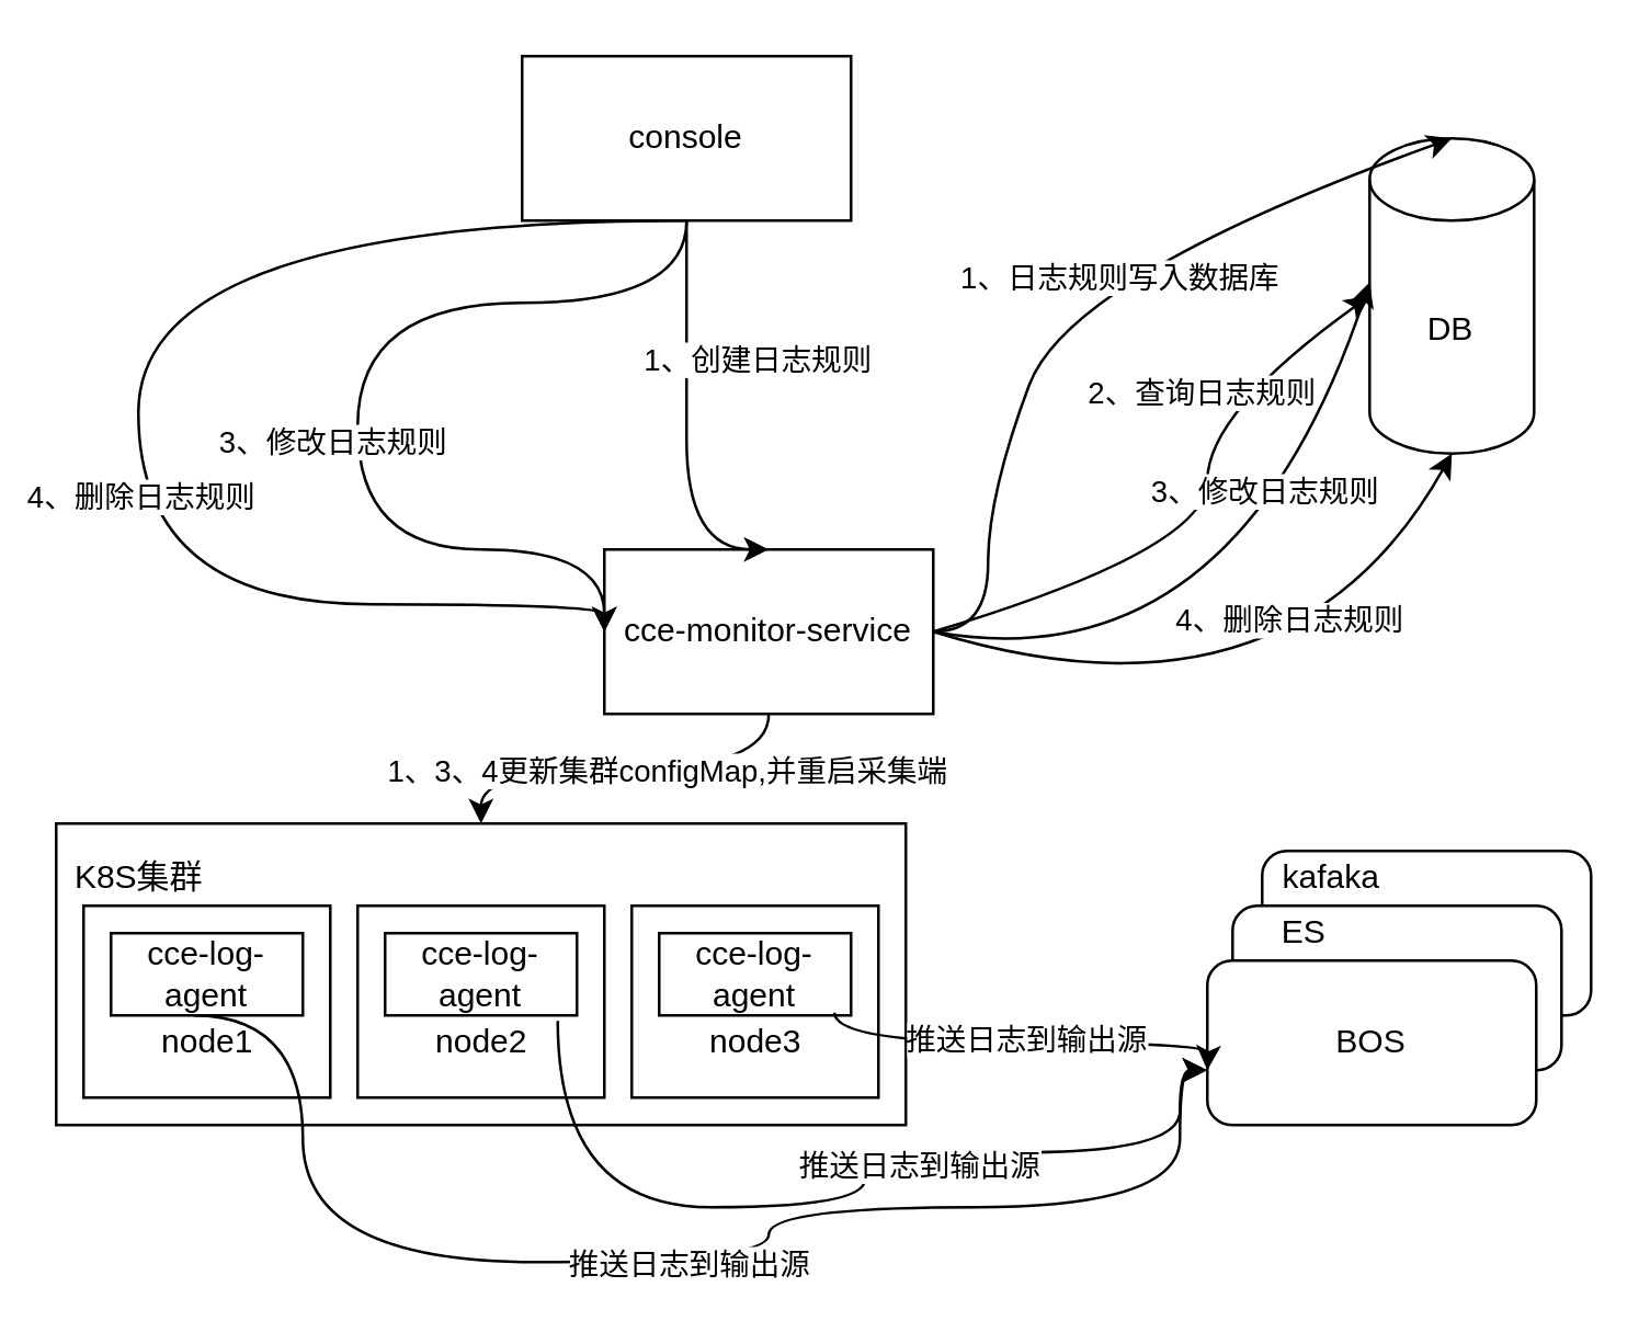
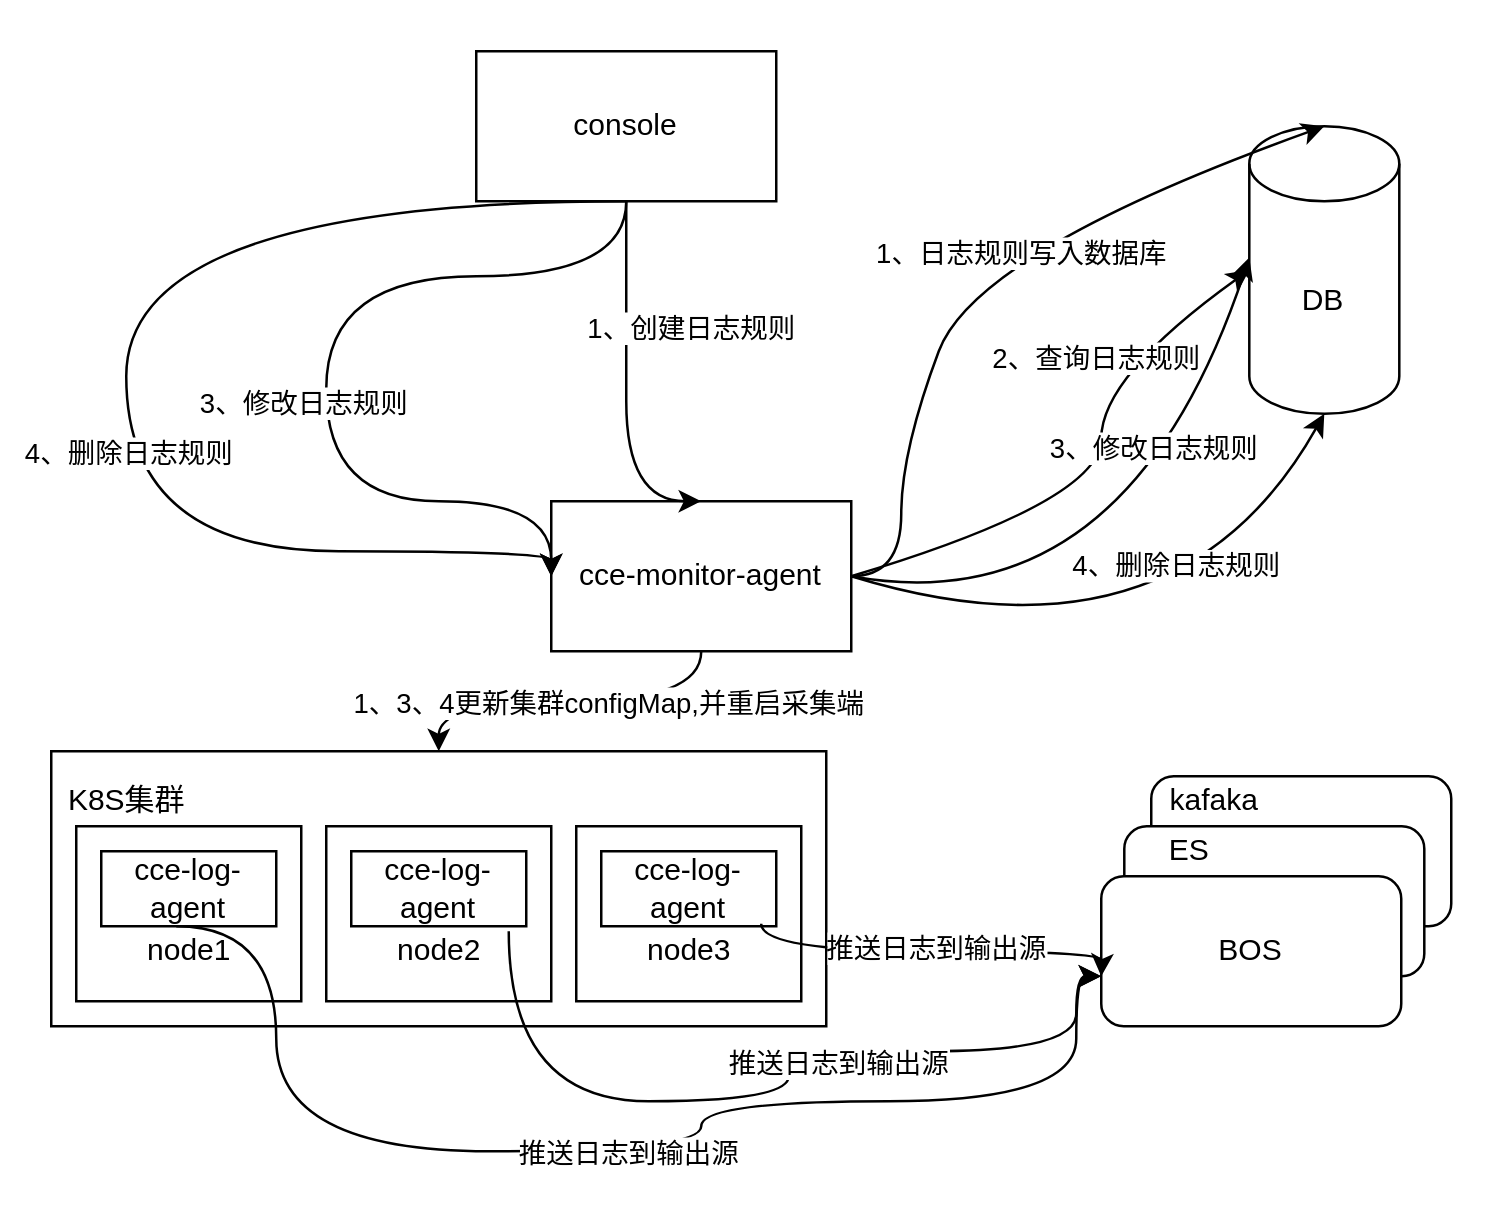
- <mxCell id="4" value="cce-monitor-service" style="rounded=0;whiteSpace=wrap;html=1;" vertex="1" parent="1"><mxGeometry x="220" y="200" width="120" height="60" as="geometry" /></mxCell>
+ <mxCell id="4" value="cce-monitor-agent" style="rounded=0;whiteSpace=wrap;html=1;" vertex="1" parent="1"><mxGeometry x="220" y="200" width="120" height="60" as="geometry" /></mxCell>
